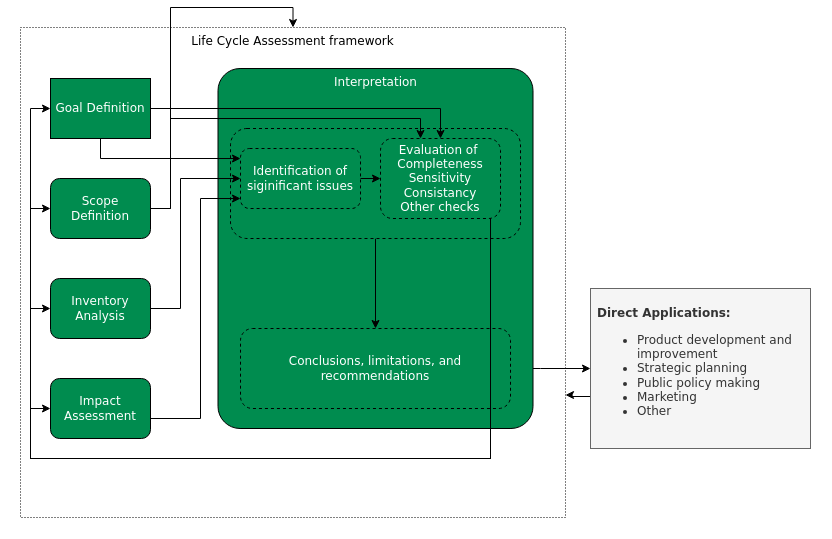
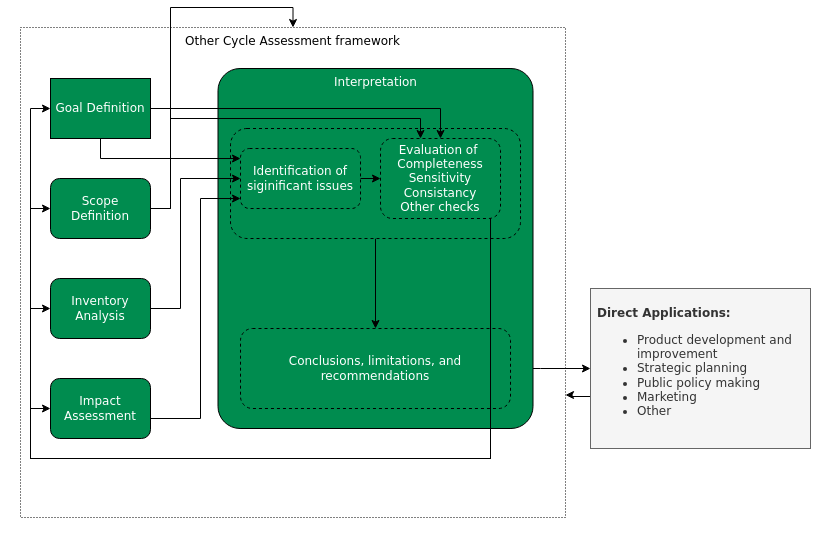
- <mxCell id="2" value="Life Cycle Assessment framework" style="rounded=0;whiteSpace=wrap;html=1;dashed=1;dashPattern=1 2;fillColor=none;verticalAlign=top;fontFamily=Dejavu Sans;" vertex="1" parent="1"><mxGeometry x="20" y="20" width="545" height="490" as="geometry" /></mxCell>
+ <mxCell id="2" value="Other Cycle Assessment framework" style="rounded=0;whiteSpace=wrap;html=1;dashed=1;dashPattern=1 2;fillColor=none;verticalAlign=top;fontFamily=Dejavu Sans;" vertex="1" parent="1"><mxGeometry x="20" y="20" width="545" height="490" as="geometry" /></mxCell>
